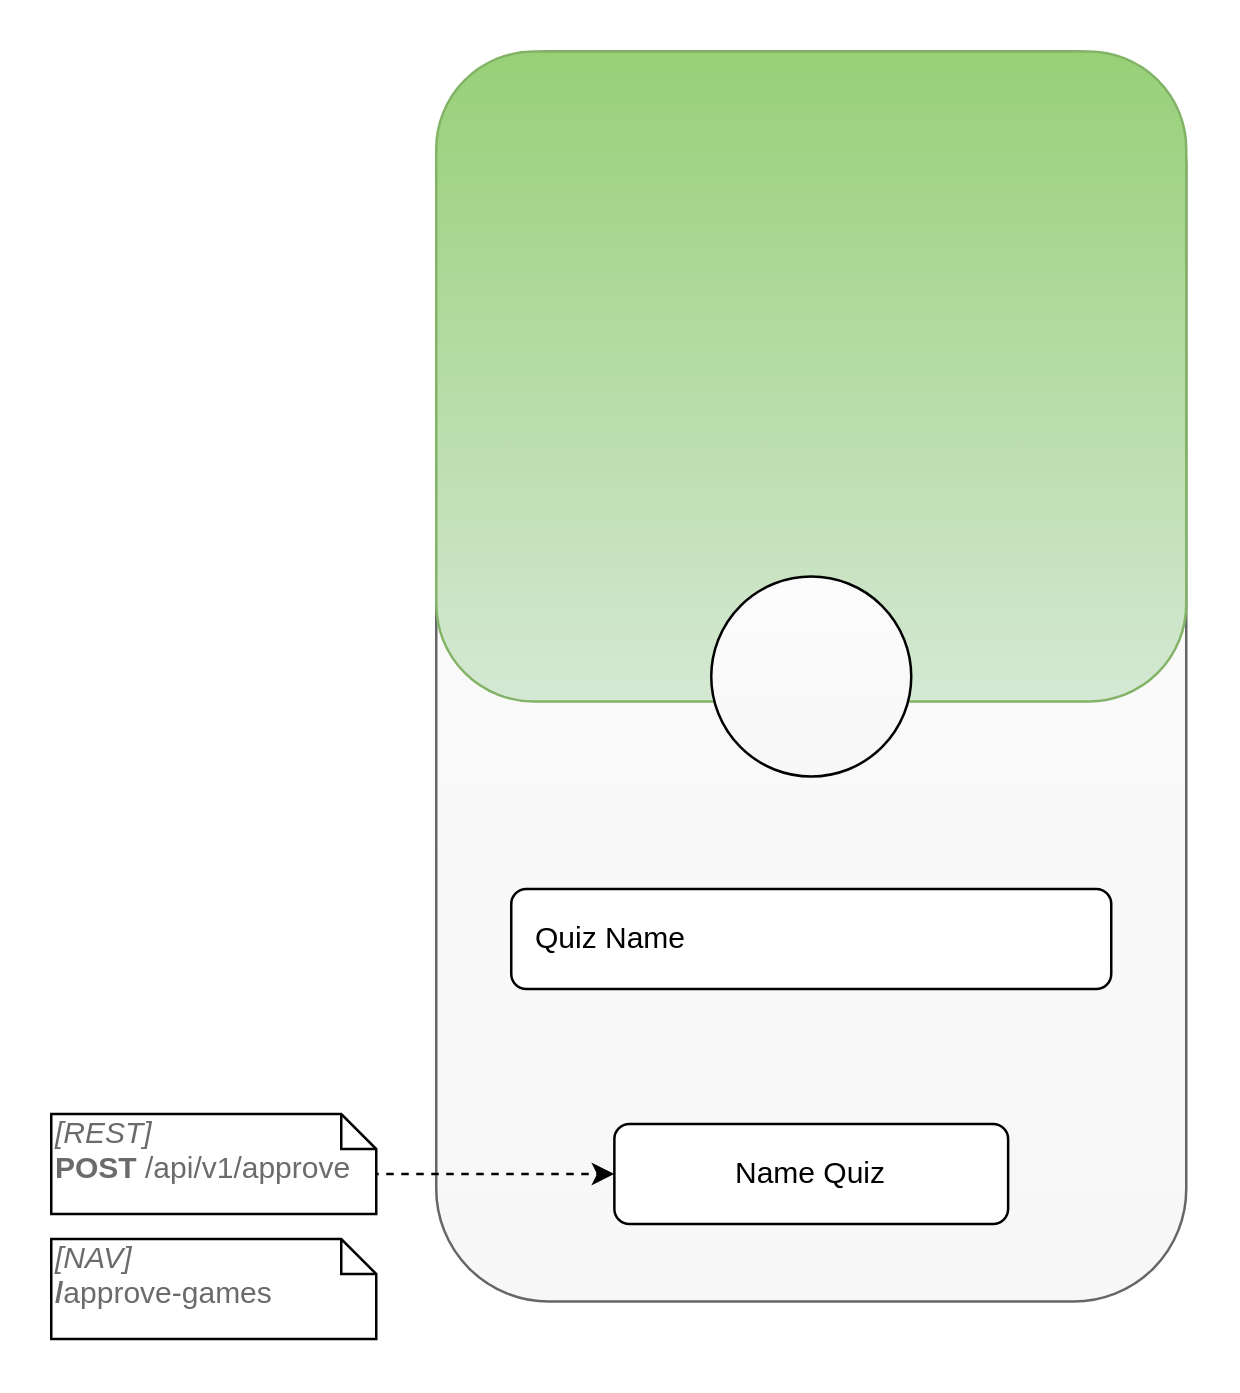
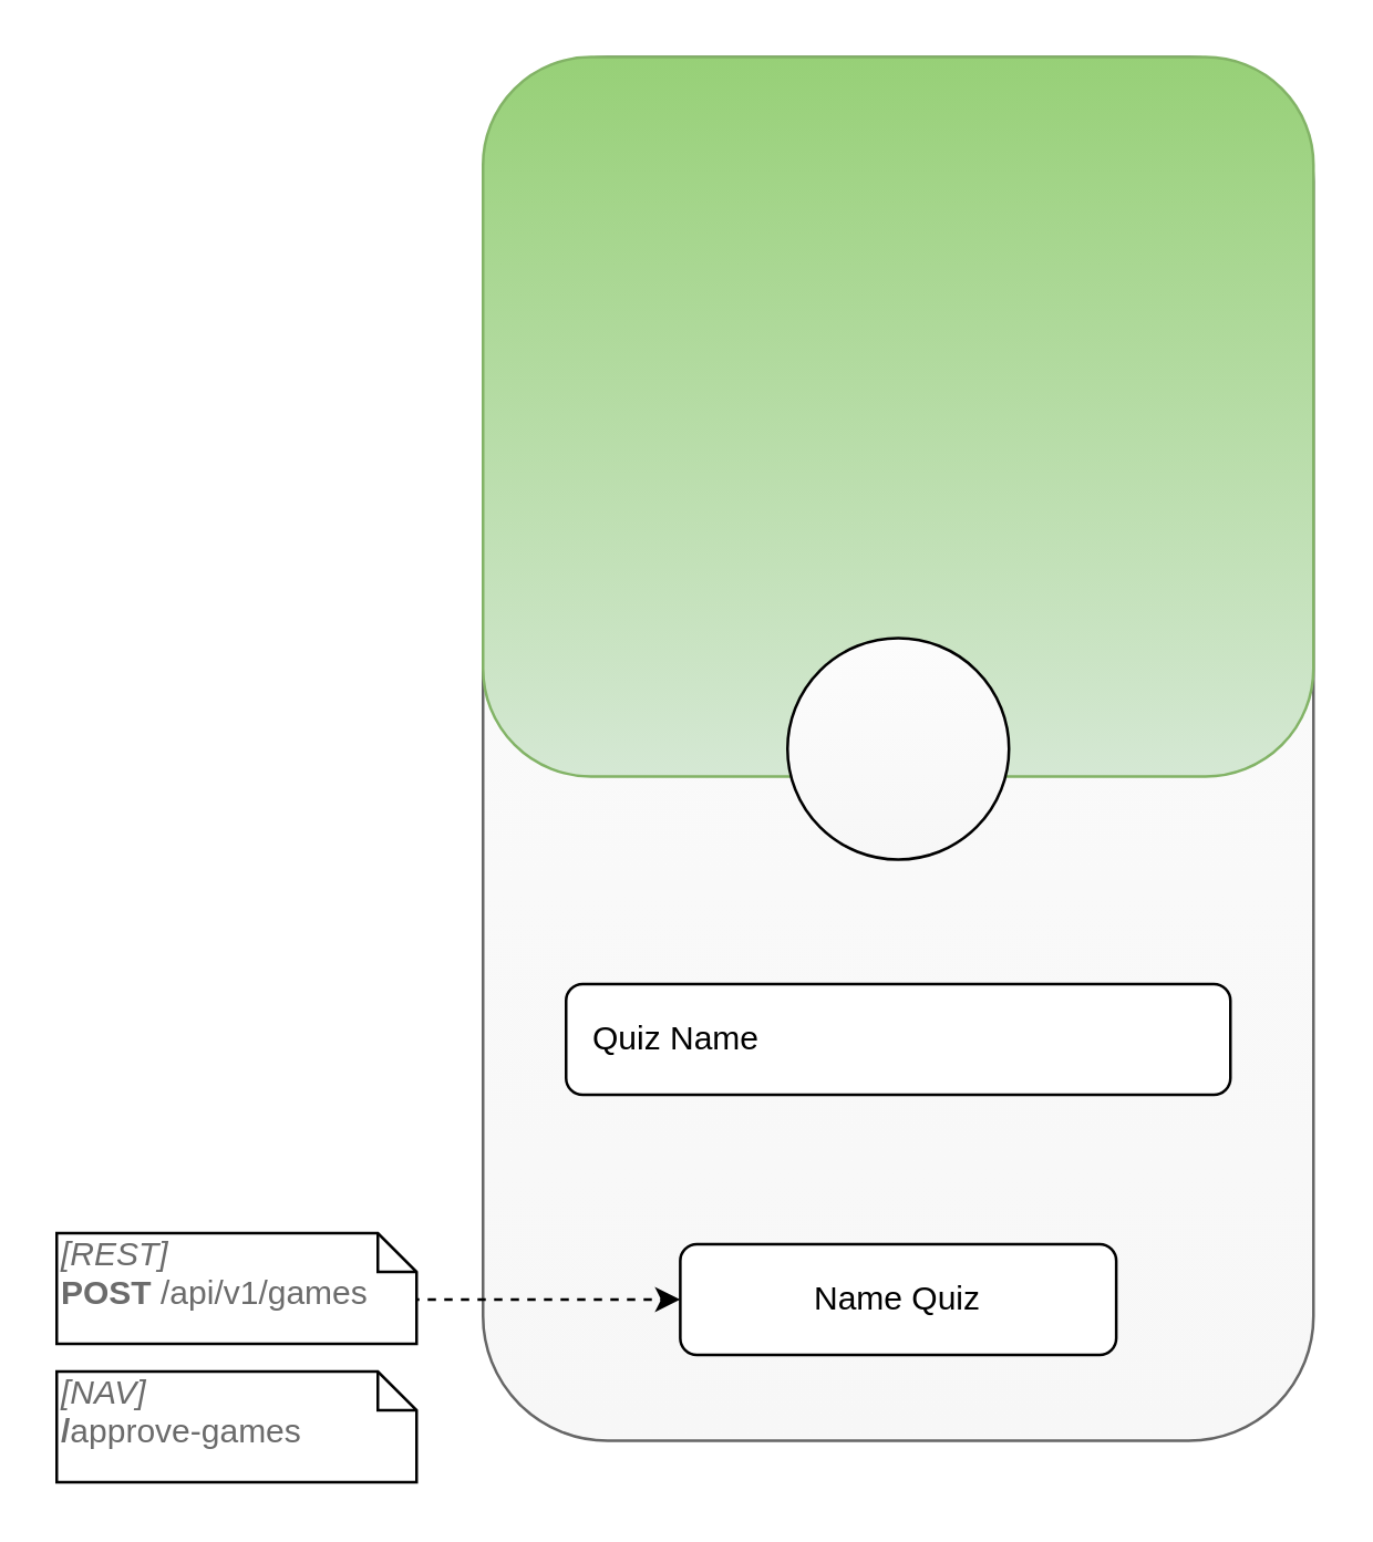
- <mxCell id="10" value="&lt;div&gt;&lt;i&gt;[REST] &lt;/i&gt;&lt;br&gt;&lt;/div&gt;&lt;div&gt;&lt;code&gt;&lt;font face=&quot;Helvetica&quot;&gt;&lt;b&gt;POST&lt;/b&gt; /api/v1/approve&lt;/font&gt;&lt;/code&gt;&lt;/div&gt;&lt;div&gt;&lt;code&gt;&lt;/code&gt;&lt;/div&gt;" style="shape=note;whiteSpace=wrap;html=1;size=14;verticalAlign=top;align=left;spacingTop=-6;rounded=1;shadow=0;glass=0;sketch=0;strokeWidth=1;fontColor=#6B6B6B;fillColor=#FFFFFF;" vertex="1" parent="1"><mxGeometry x="20" y="445" width="130" height="40" as="geometry" /></mxCell>
+ <mxCell id="10" value="&lt;div&gt;&lt;i&gt;[REST] &lt;/i&gt;&lt;br&gt;&lt;/div&gt;&lt;div&gt;&lt;code&gt;&lt;font face=&quot;Helvetica&quot;&gt;&lt;b&gt;POST&lt;/b&gt; /api/v1/games&lt;/font&gt;&lt;/code&gt;&lt;/div&gt;&lt;div&gt;&lt;code&gt;&lt;/code&gt;&lt;/div&gt;" style="shape=note;whiteSpace=wrap;html=1;size=14;verticalAlign=top;align=left;spacingTop=-6;rounded=1;shadow=0;glass=0;sketch=0;strokeWidth=1;fontColor=#6B6B6B;fillColor=#FFFFFF;" vertex="1" parent="1"><mxGeometry x="20" y="445" width="130" height="40" as="geometry" /></mxCell>
